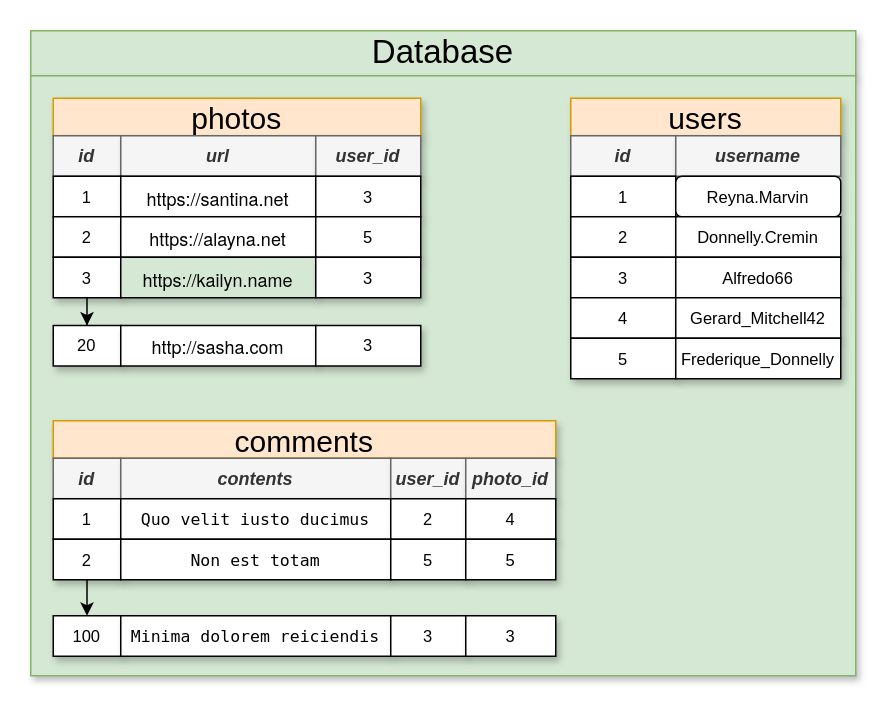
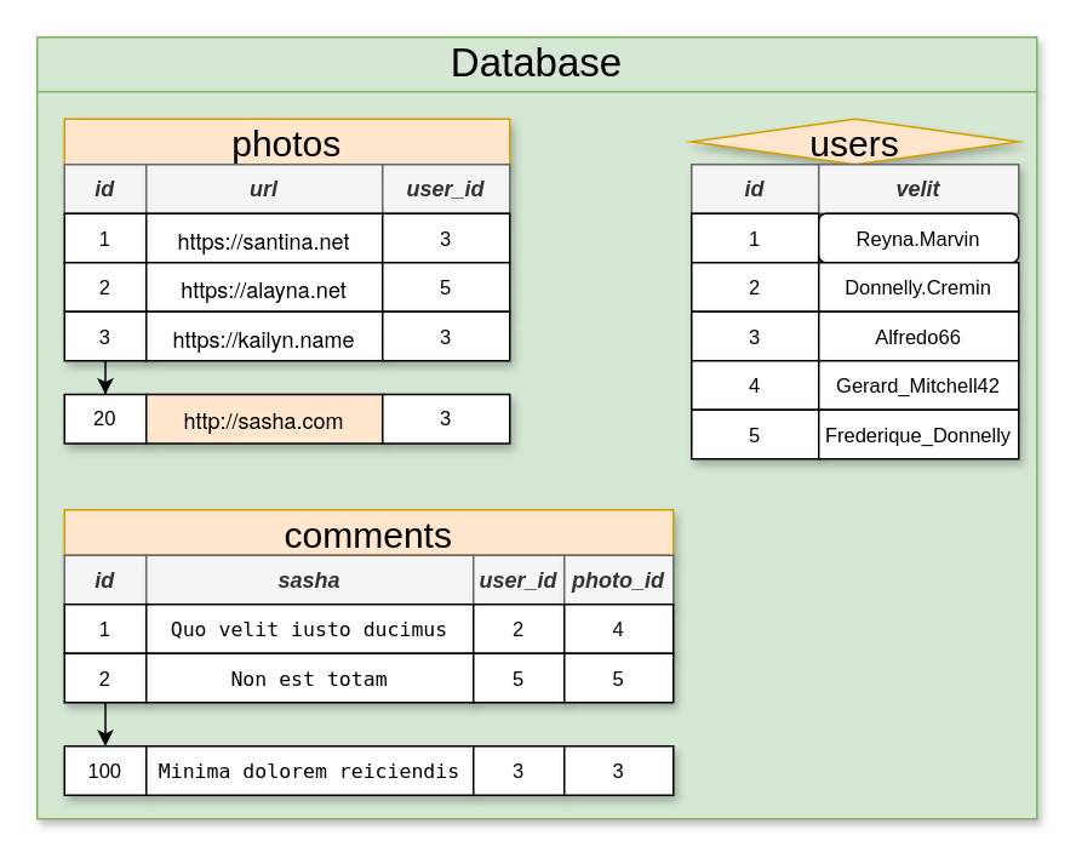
- <mxCell id="8" value="users" style="rounded=0;whiteSpace=wrap;html=1;shadow=1;fontSize=20;fillColor=#ffe6cc;strokeColor=#d79b00;" vertex="1" parent="1"><mxGeometry x="380" y="65" width="180" height="25" as="geometry" /></mxCell>
+ <mxCell id="8" value="users" style="rhombus;whiteSpace=wrap;html=1;shadow=1;fontSize=20;fillColor=#ffe6cc;strokeColor=#d79b00;" vertex="1" parent="1"><mxGeometry x="380" y="65" width="180" height="25" as="geometry" /></mxCell>
- <mxCell id="10" value="username" style="rounded=0;whiteSpace=wrap;html=1;shadow=1;fontSize=12;fillColor=#f5f5f5;strokeColor=#666666;fontColor=#333333;fontStyle=3" vertex="1" parent="1"><mxGeometry x="450" y="90" width="110" height="27" as="geometry" /></mxCell>
+ <mxCell id="10" value="velit" style="rounded=0;whiteSpace=wrap;html=1;shadow=1;fontSize=12;fillColor=#f5f5f5;strokeColor=#666666;fontColor=#333333;fontStyle=3" vertex="1" parent="1"><mxGeometry x="450" y="90" width="110" height="27" as="geometry" /></mxCell>
- <mxCell id="31" value="&lt;p class=&quot;p1&quot; style=&quot;margin: 0px ; font-stretch: normal ; font-size: 12px ; line-height: normal ; font-family: &amp;#34;helvetica neue&amp;#34;&quot;&gt;https://kailyn.name&lt;/p&gt;" style="rounded=0;whiteSpace=wrap;html=1;shadow=1;fontSize=11;fontStyle=0;fillColor=#d5e8d4;" vertex="1" parent="1"><mxGeometry x="80" y="171" width="130" height="27" as="geometry" /></mxCell>
+ <mxCell id="31" value="&lt;p class=&quot;p1&quot; style=&quot;margin: 0px ; font-stretch: normal ; font-size: 12px ; line-height: normal ; font-family: &amp;#34;helvetica neue&amp;#34;&quot;&gt;https://kailyn.name&lt;/p&gt;" style="rounded=0;whiteSpace=wrap;html=1;shadow=1;fontSize=11;fontStyle=0" vertex="1" parent="1"><mxGeometry x="80" y="171" width="130" height="27" as="geometry" /></mxCell>
- <mxCell id="34" value="&lt;p class=&quot;p1&quot; style=&quot;margin: 0px ; font-stretch: normal ; font-size: 12px ; line-height: normal ; font-family: &amp;#34;helvetica neue&amp;#34;&quot;&gt;http://sasha.com&lt;/p&gt;" style="rounded=0;whiteSpace=wrap;html=1;shadow=1;fontSize=11;fontStyle=0" vertex="1" parent="1"><mxGeometry x="80" y="216.5" width="130" height="27" as="geometry" /></mxCell>
+ <mxCell id="34" value="&lt;p class=&quot;p1&quot; style=&quot;margin: 0px ; font-stretch: normal ; font-size: 12px ; line-height: normal ; font-family: &amp;#34;helvetica neue&amp;#34;&quot;&gt;http://sasha.com&lt;/p&gt;" style="rounded=0;whiteSpace=wrap;html=1;shadow=1;fontSize=11;fontStyle=0;fillColor=#ffe6cc;" vertex="1" parent="1"><mxGeometry x="80" y="216.5" width="130" height="27" as="geometry" /></mxCell>
- <mxCell id="36" value="contents" style="rounded=0;whiteSpace=wrap;html=1;shadow=1;fontSize=12;fillColor=#f5f5f5;strokeColor=#666666;fontColor=#333333;fontStyle=3" vertex="1" parent="1"><mxGeometry x="80" y="305" width="180" height="27" as="geometry" /></mxCell>
+ <mxCell id="36" value="sasha" style="rounded=0;whiteSpace=wrap;html=1;shadow=1;fontSize=12;fillColor=#f5f5f5;strokeColor=#666666;fontColor=#333333;fontStyle=3" vertex="1" parent="1"><mxGeometry x="80" y="305" width="180" height="27" as="geometry" /></mxCell>
